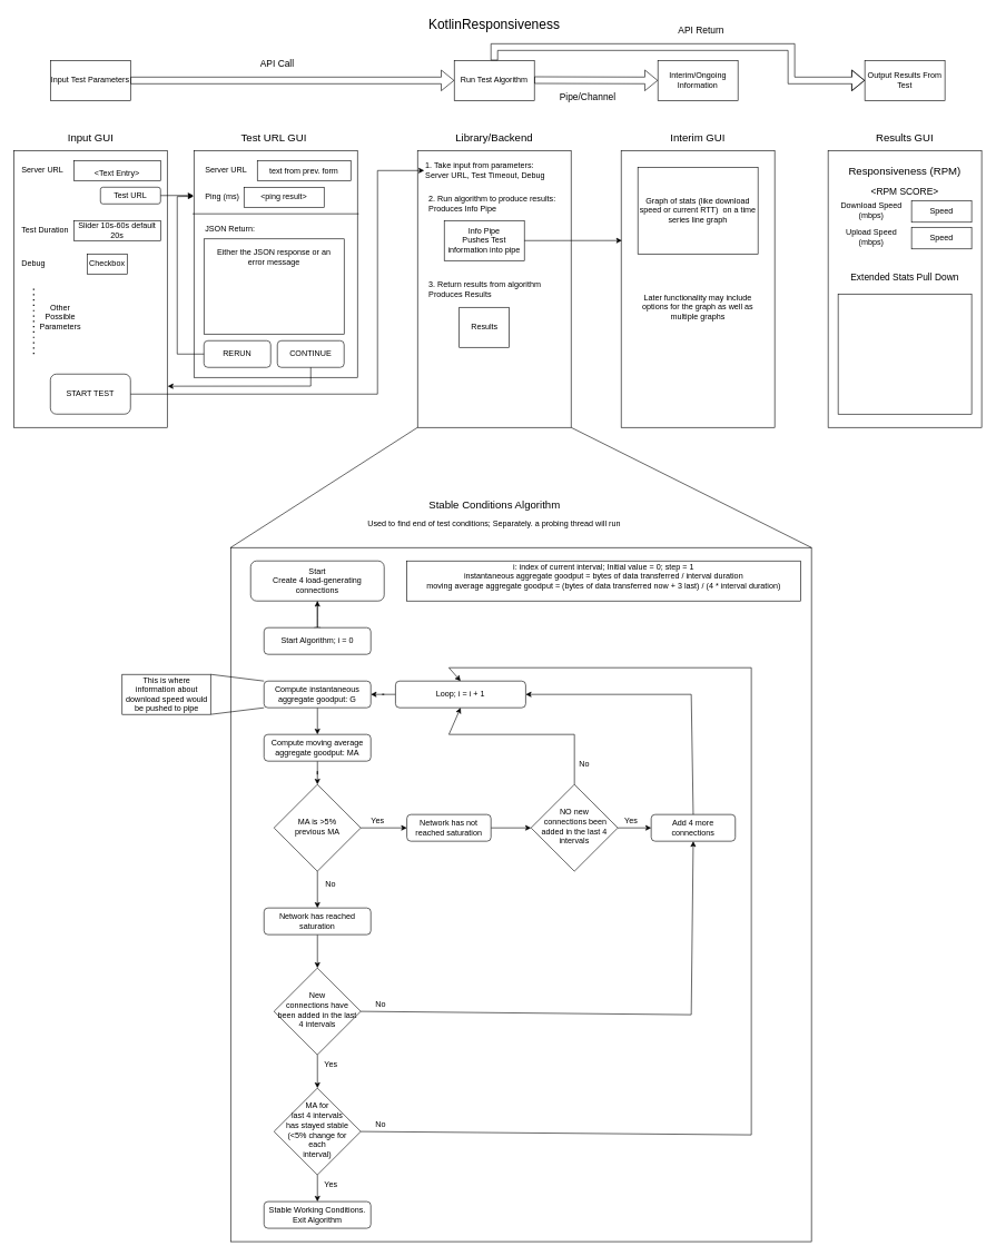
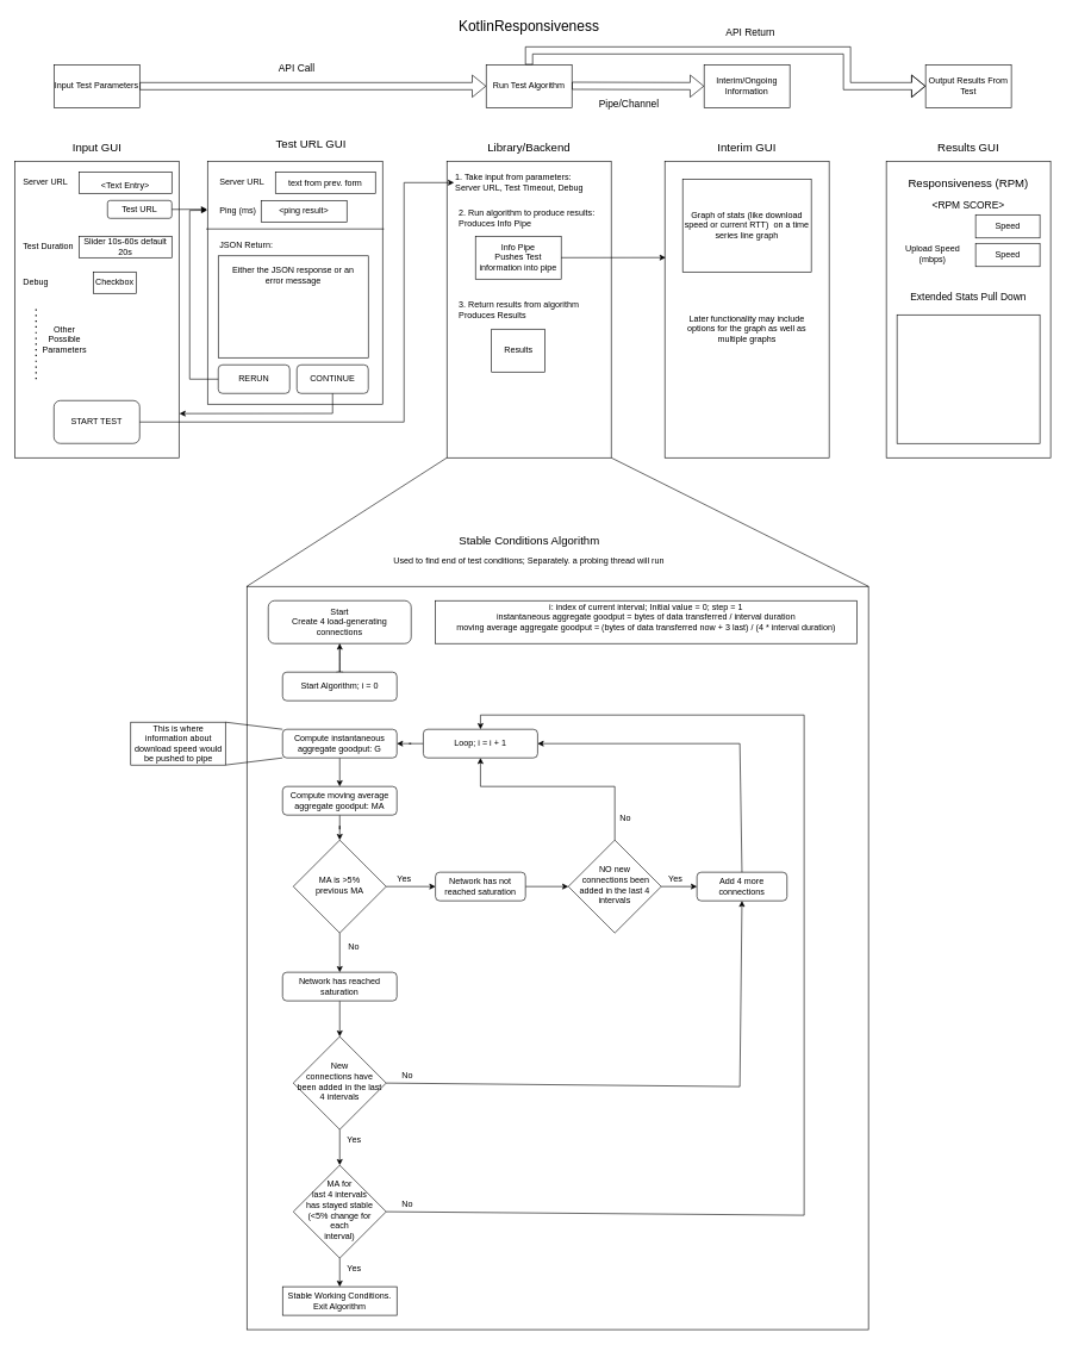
- <mxCell id="85" value="Test URL GUI" style="text;html=1;strokeColor=none;fillColor=none;align=center;verticalAlign=middle;whiteSpace=wrap;rounded=0;fontSize=16;" vertex="1" parent="1"><mxGeometry x="355" y="190" width="110" height="30" as="geometry" /></mxCell>
+ <mxCell id="85" value="Test URL GUI" style="text;html=1;strokeColor=none;fillColor=none;align=center;verticalAlign=middle;whiteSpace=wrap;rounded=0;fontSize=16;" vertex="1" parent="1"><mxGeometry x="380" y="185" width="110" height="30" as="geometry" /></mxCell>
- <mxCell id="105" value="Download Speed (mbps)" style="text;html=1;strokeColor=none;fillColor=none;align=center;verticalAlign=middle;whiteSpace=wrap;rounded=0;fontSize=12;" vertex="1" parent="1"><mxGeometry x="1255" y="300" width="100" height="30" as="geometry" /></mxCell>
- <mxCell id="59" value="Loop; i = i + 1" style="rounded=1;whiteSpace=wrap;html=1;fontSize=12;glass=0;strokeWidth=1;shadow=0;" vertex="1" parent="1"><mxGeometry x="592" y="1020" width="195" height="40" as="geometry" /></mxCell>
+ <mxCell id="59" value="Loop; i = i + 1" style="rounded=1;whiteSpace=wrap;html=1;fontSize=12;glass=0;strokeWidth=1;shadow=0;" vertex="1" parent="1"><mxGeometry x="592" y="1020" width="160" height="40" as="geometry" /></mxCell>
- <mxCell id="78" value="Stable Working Conditions. Exit Algorithm" style="rounded=1;whiteSpace=wrap;html=1;fontSize=12;glass=0;strokeWidth=1;shadow=0;" vertex="1" parent="1"><mxGeometry x="395" y="1800" width="160" height="40" as="geometry" /></mxCell>
+ <mxCell id="78" value="Stable Working Conditions. Exit Algorithm" style="whiteSpace=wrap;html=1;fontSize=12;glass=0;strokeWidth=1;shadow=0;rounded=0;" vertex="1" parent="1"><mxGeometry x="395" y="1800" width="160" height="40" as="geometry" /></mxCell>
